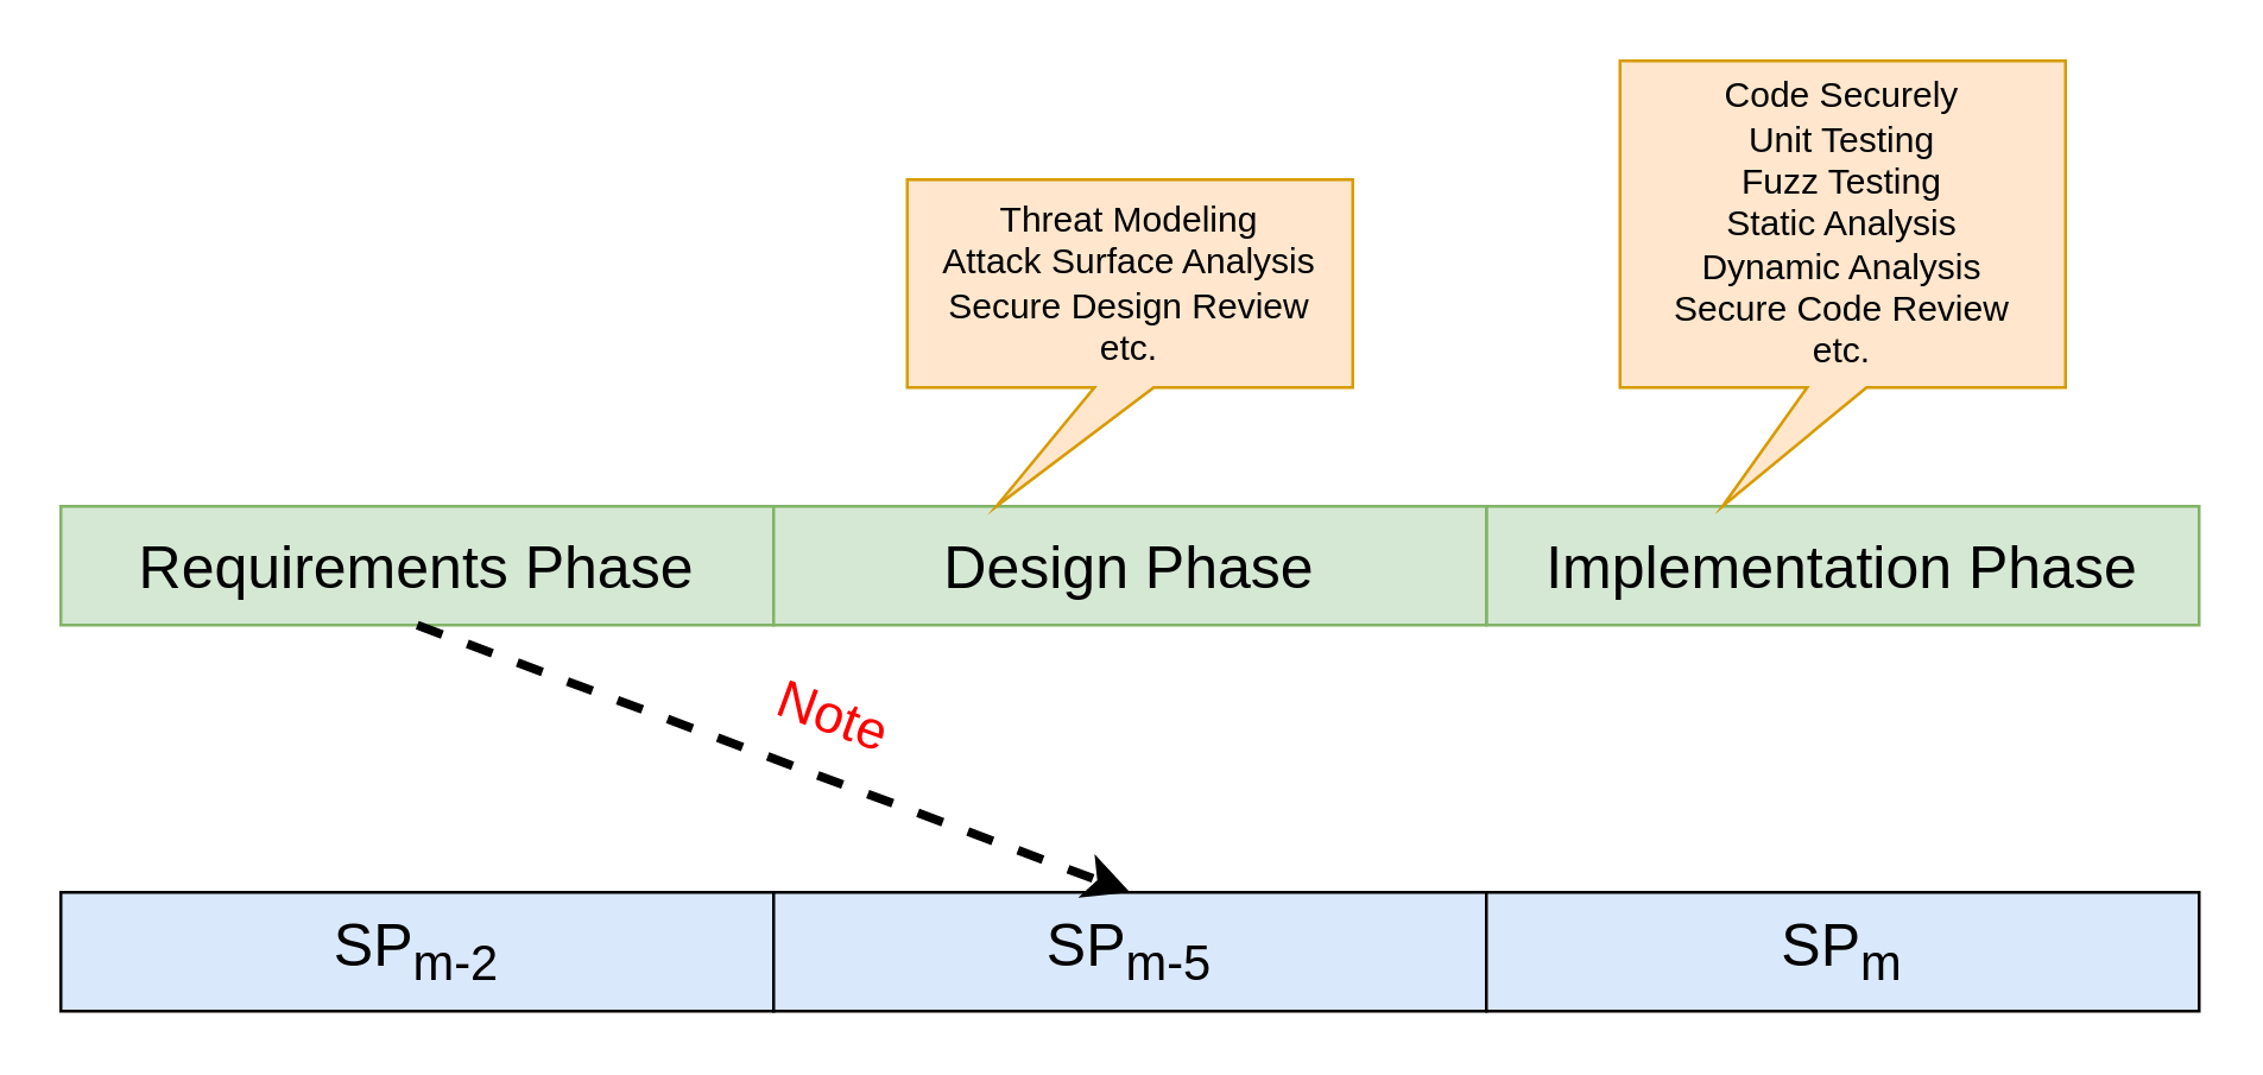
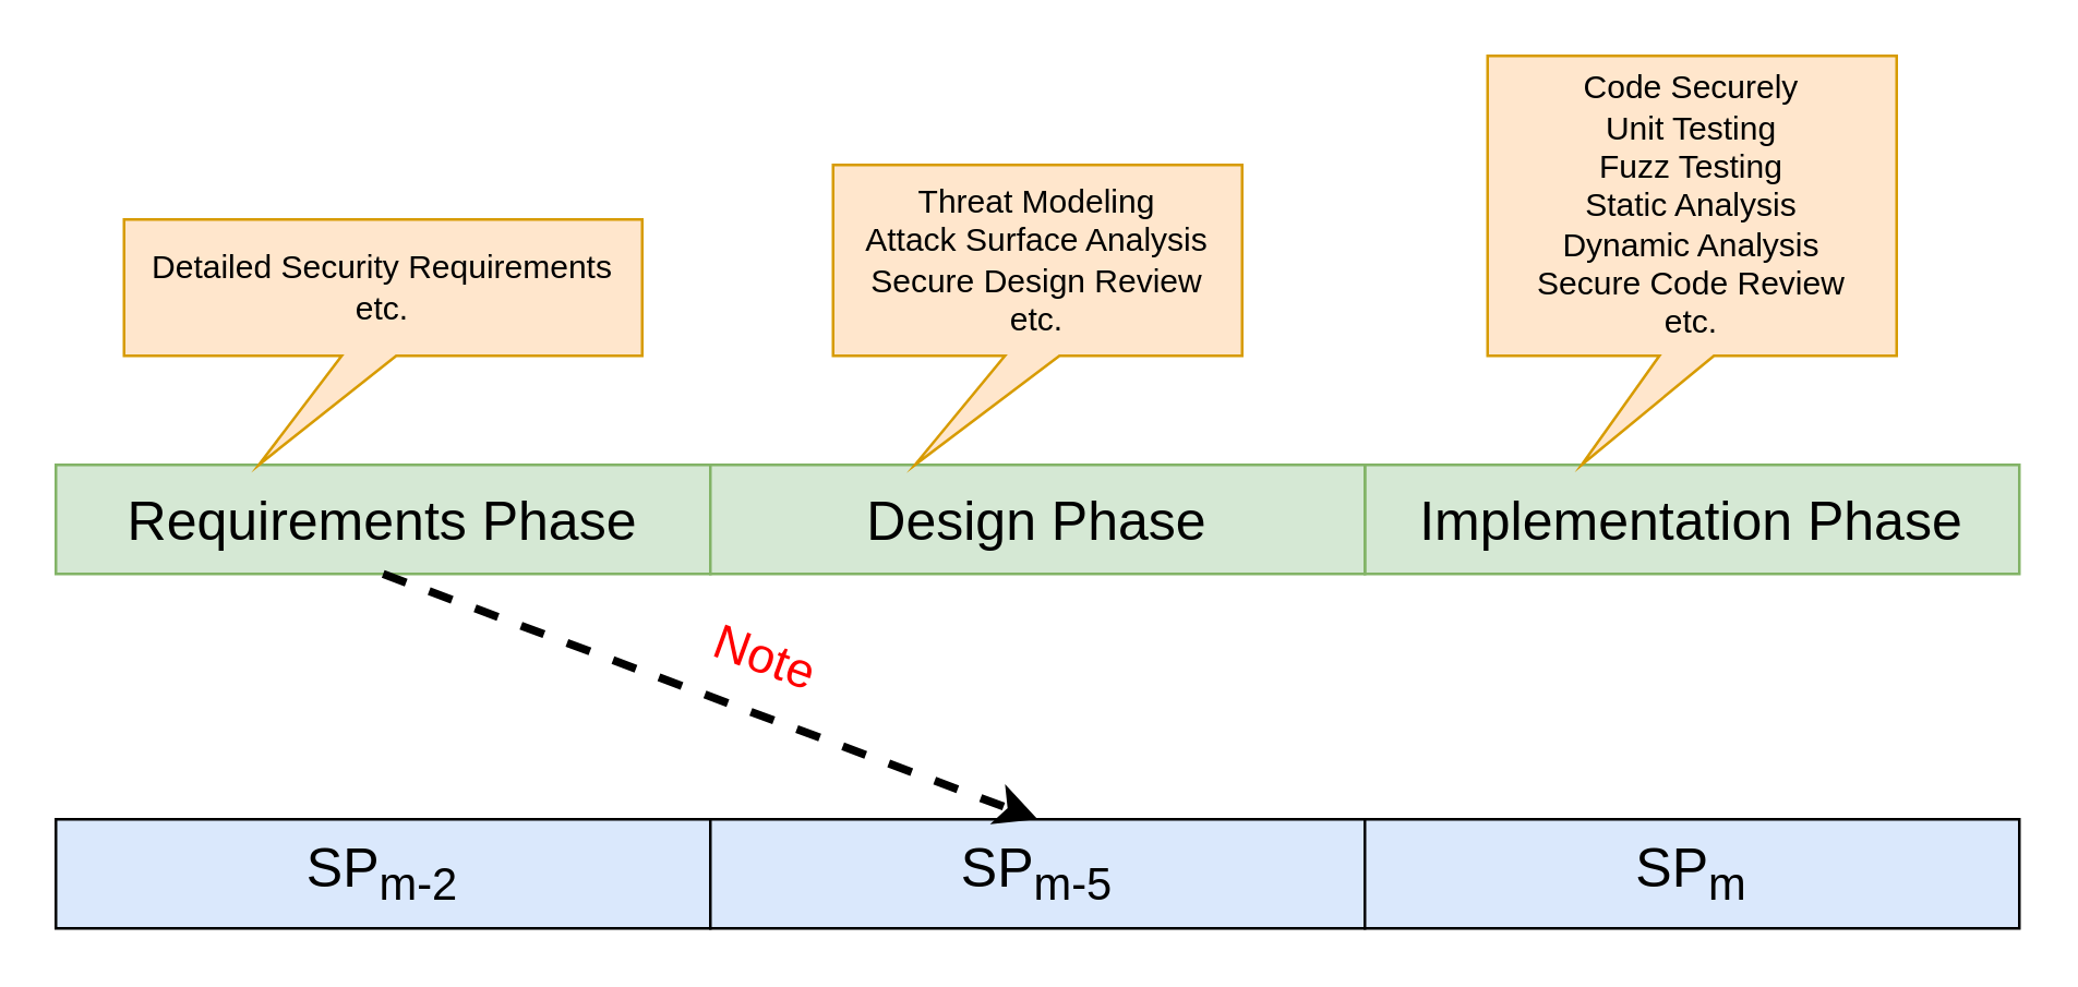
+ <mxCell id="10" value="Detailed Security Requirements&lt;br&gt;etc." style="shape=callout;whiteSpace=wrap;html=1;perimeter=calloutPerimeter;strokeColor=#d79b00;position2=0.26;size=40;position=0.42;fillColor=#ffe6cc;" vertex="1" parent="1"><mxGeometry x="45" y="80" width="190" height="90" as="geometry" /></mxCell>
